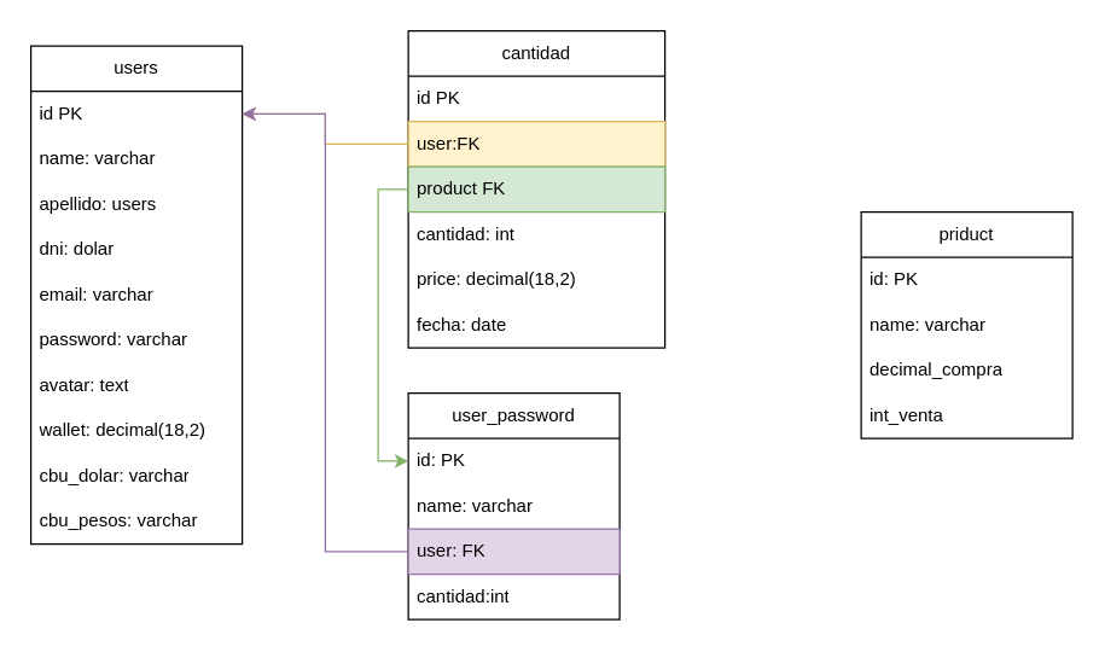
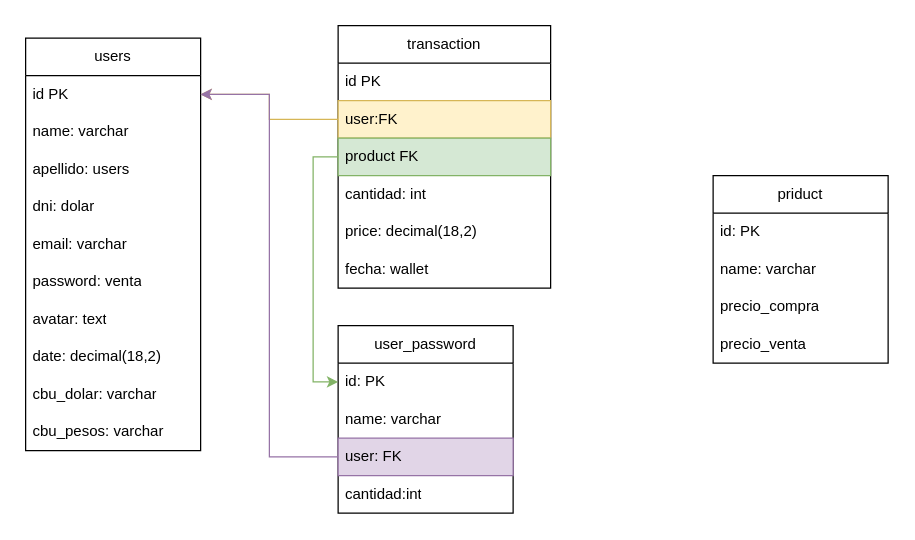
- <mxCell id="13" value="cantidad" style="swimlane;fontStyle=0;childLayout=stackLayout;horizontal=1;startSize=30;horizontalStack=0;resizeParent=1;resizeParentMax=0;resizeLast=0;collapsible=1;marginBottom=0;whiteSpace=wrap;html=1;" parent="1" vertex="1"><mxGeometry x="270" y="20" width="170" height="210" as="geometry" /></mxCell>
+ <mxCell id="13" value="transaction" style="swimlane;fontStyle=0;childLayout=stackLayout;horizontal=1;startSize=30;horizontalStack=0;resizeParent=1;resizeParentMax=0;resizeLast=0;collapsible=1;marginBottom=0;whiteSpace=wrap;html=1;" parent="1" vertex="1"><mxGeometry x="270" y="20" width="170" height="210" as="geometry" /></mxCell>
- <mxCell id="19" value="fecha: date" style="text;strokeColor=none;fillColor=none;align=left;verticalAlign=middle;spacingLeft=4;spacingRight=4;overflow=hidden;points=[[0,0.5],[1,0.5]];portConstraint=eastwest;rotatable=0;whiteSpace=wrap;html=1;" parent="13" vertex="1"><mxGeometry y="180" width="170" height="30" as="geometry" /></mxCell>
+ <mxCell id="19" value="fecha: wallet" style="text;strokeColor=none;fillColor=none;align=left;verticalAlign=middle;spacingLeft=4;spacingRight=4;overflow=hidden;points=[[0,0.5],[1,0.5]];portConstraint=eastwest;rotatable=0;whiteSpace=wrap;html=1;" parent="13" vertex="1"><mxGeometry y="180" width="170" height="30" as="geometry" /></mxCell>
- <mxCell id="8" value="password: varchar" style="text;strokeColor=none;fillColor=none;align=left;verticalAlign=middle;spacingLeft=4;spacingRight=4;overflow=hidden;points=[[0,0.5],[1,0.5]];portConstraint=eastwest;rotatable=0;whiteSpace=wrap;html=1;" parent="2" vertex="1"><mxGeometry y="180" width="140" height="30" as="geometry" /></mxCell>
+ <mxCell id="8" value="password: venta" style="text;strokeColor=none;fillColor=none;align=left;verticalAlign=middle;spacingLeft=4;spacingRight=4;overflow=hidden;points=[[0,0.5],[1,0.5]];portConstraint=eastwest;rotatable=0;whiteSpace=wrap;html=1;" parent="2" vertex="1"><mxGeometry y="180" width="140" height="30" as="geometry" /></mxCell>
- <mxCell id="31" value="decimal_compra" style="text;align=left;verticalAlign=middle;spacingLeft=4;spacingRight=4;overflow=hidden;points=[[0,0.5],[1,0.5]];portConstraint=eastwest;rotatable=0;whiteSpace=wrap;html=1;" vertex="1" parent="28"><mxGeometry y="90" width="140" height="30" as="geometry" /></mxCell>
+ <mxCell id="31" value="precio_compra" style="text;align=left;verticalAlign=middle;spacingLeft=4;spacingRight=4;overflow=hidden;points=[[0,0.5],[1,0.5]];portConstraint=eastwest;rotatable=0;whiteSpace=wrap;html=1;" vertex="1" parent="28"><mxGeometry y="90" width="140" height="30" as="geometry" /></mxCell>
- <mxCell id="32" value="int_venta" style="text;strokeColor=none;fillColor=none;align=left;verticalAlign=middle;spacingLeft=4;spacingRight=4;overflow=hidden;points=[[0,0.5],[1,0.5]];portConstraint=eastwest;rotatable=0;whiteSpace=wrap;html=1;" vertex="1" parent="28"><mxGeometry y="120" width="140" height="30" as="geometry" /></mxCell>
+ <mxCell id="32" value="precio_venta" style="text;strokeColor=none;fillColor=none;align=left;verticalAlign=middle;spacingLeft=4;spacingRight=4;overflow=hidden;points=[[0,0.5],[1,0.5]];portConstraint=eastwest;rotatable=0;whiteSpace=wrap;html=1;" vertex="1" parent="28"><mxGeometry y="120" width="140" height="30" as="geometry" /></mxCell>
- <mxCell id="10" value="wallet: decimal(18,2)" style="text;strokeColor=none;fillColor=none;align=left;verticalAlign=middle;spacingLeft=4;spacingRight=4;overflow=hidden;points=[[0,0.5],[1,0.5]];portConstraint=eastwest;rotatable=0;whiteSpace=wrap;html=1;" parent="2" vertex="1"><mxGeometry y="240" width="140" height="30" as="geometry" /></mxCell>
+ <mxCell id="10" value="date: decimal(18,2)" style="text;strokeColor=none;fillColor=none;align=left;verticalAlign=middle;spacingLeft=4;spacingRight=4;overflow=hidden;points=[[0,0.5],[1,0.5]];portConstraint=eastwest;rotatable=0;whiteSpace=wrap;html=1;" parent="2" vertex="1"><mxGeometry y="240" width="140" height="30" as="geometry" /></mxCell>
